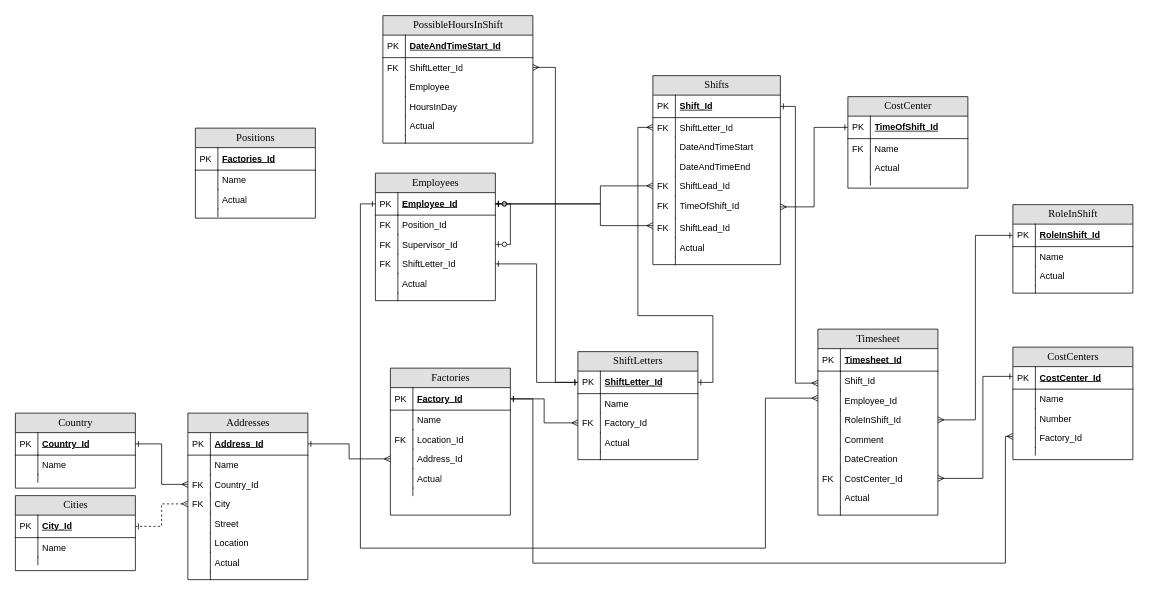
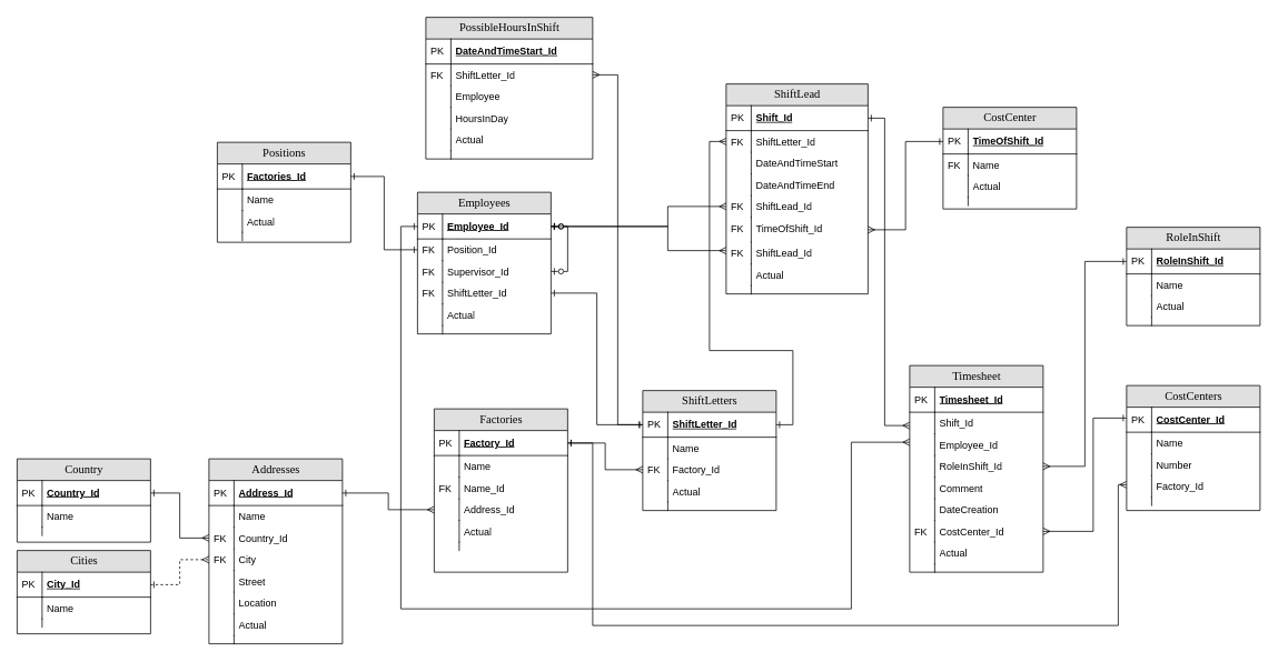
- <mxCell id="2" value="Shifts" style="swimlane;html=1;fontStyle=0;childLayout=stackLayout;horizontal=1;startSize=26;fillColor=#e0e0e0;horizontalStack=0;resizeParent=1;resizeLast=0;collapsible=1;marginBottom=0;swimlaneFillColor=#ffffff;align=center;rounded=0;shadow=0;comic=0;labelBackgroundColor=none;strokeWidth=1;fontFamily=Verdana;fontSize=14;swimlaneLine=1;" parent="1" vertex="1"><mxGeometry x="870" y="100" width="170" height="252" as="geometry" /></mxCell>
+ <mxCell id="2" value="ShiftLead" style="swimlane;html=1;fontStyle=0;childLayout=stackLayout;horizontal=1;startSize=26;fillColor=#e0e0e0;horizontalStack=0;resizeParent=1;resizeLast=0;collapsible=1;marginBottom=0;swimlaneFillColor=#ffffff;align=center;rounded=0;shadow=0;comic=0;labelBackgroundColor=none;strokeWidth=1;fontFamily=Verdana;fontSize=14;swimlaneLine=1;" parent="1" vertex="1"><mxGeometry x="870" y="100" width="170" height="252" as="geometry" /></mxCell>
+ <mxCell id="74" style="edgeStyle=orthogonalEdgeStyle;rounded=0;orthogonalLoop=1;jettySize=auto;html=1;startArrow=ERone;startFill=0;endArrow=ERone;endFill=0;" parent="1" source="25" target="66" edge="1"><mxGeometry relative="1" as="geometry" /></mxCell>
- <mxCell id="91" value="Location_Id" style="shape=partialRectangle;top=0;left=0;right=0;bottom=0;html=1;align=left;verticalAlign=top;fillColor=none;spacingLeft=34;spacingRight=4;whiteSpace=wrap;overflow=hidden;rotatable=0;points=[[0,0.5],[1,0.5]];portConstraint=eastwest;dropTarget=0;" parent="86" vertex="1"><mxGeometry y="82" width="160" height="26" as="geometry" /></mxCell>
+ <mxCell id="91" value="Name_Id" style="shape=partialRectangle;top=0;left=0;right=0;bottom=0;html=1;align=left;verticalAlign=top;fillColor=none;spacingLeft=34;spacingRight=4;whiteSpace=wrap;overflow=hidden;rotatable=0;points=[[0,0.5],[1,0.5]];portConstraint=eastwest;dropTarget=0;" parent="86" vertex="1"><mxGeometry y="82" width="160" height="26" as="geometry" /></mxCell>
